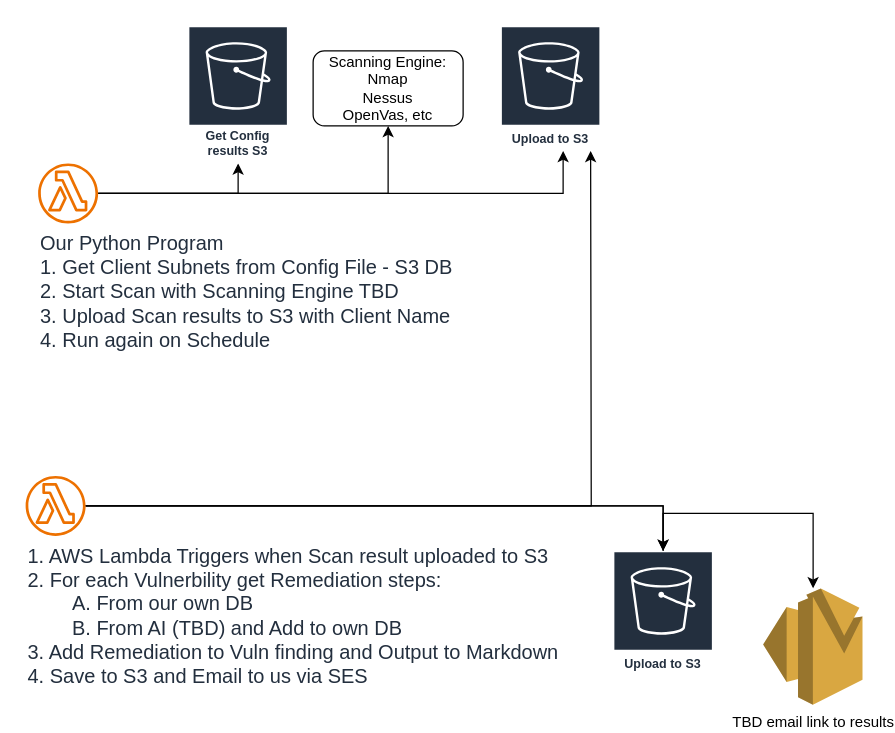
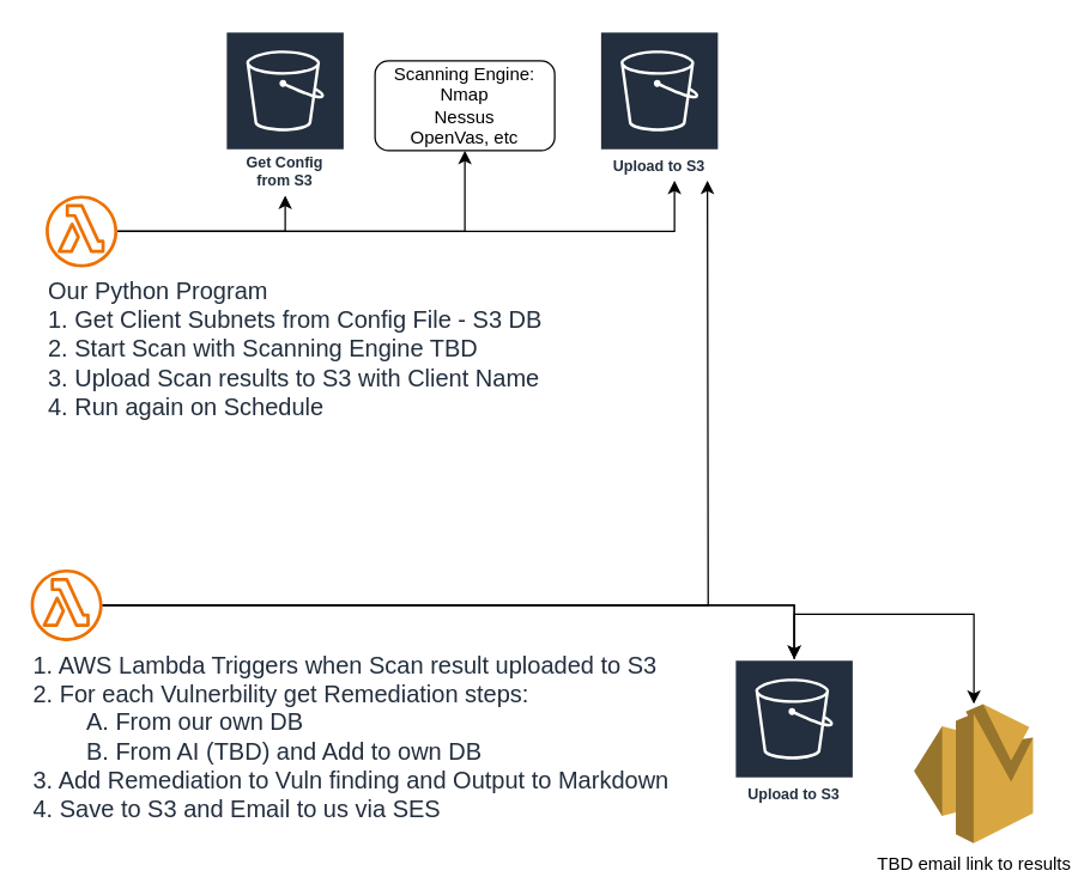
- <mxCell id="7" value="Get Config results S3&lt;br&gt;" style="sketch=0;outlineConnect=0;fontColor=#232F3E;gradientColor=none;strokeColor=#ffffff;fillColor=#232F3E;dashed=0;verticalLabelPosition=middle;verticalAlign=bottom;align=center;html=1;whiteSpace=wrap;fontSize=10;fontStyle=1;spacing=3;shape=mxgraph.aws4.productIcon;prIcon=mxgraph.aws4.s3;" vertex="1" parent="1"><mxGeometry x="150" y="20" width="80" height="110" as="geometry" /></mxCell>
+ <mxCell id="7" value="Get Config from S3&lt;br&gt;" style="sketch=0;outlineConnect=0;fontColor=#232F3E;gradientColor=none;strokeColor=#ffffff;fillColor=#232F3E;dashed=0;verticalLabelPosition=middle;verticalAlign=bottom;align=center;html=1;whiteSpace=wrap;fontSize=10;fontStyle=1;spacing=3;shape=mxgraph.aws4.productIcon;prIcon=mxgraph.aws4.s3;" vertex="1" parent="1"><mxGeometry x="150" y="20" width="80" height="110" as="geometry" /></mxCell>
